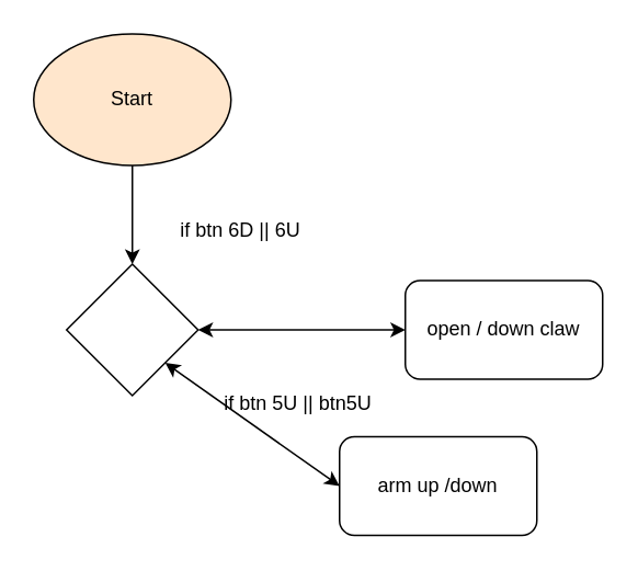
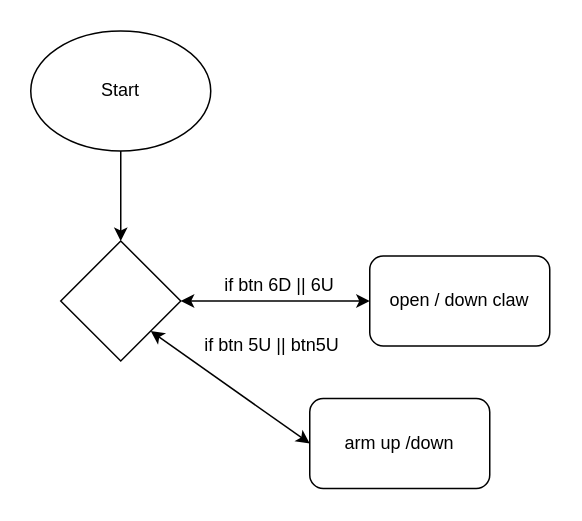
- <mxCell id="4" value="Start" style="ellipse;whiteSpace=wrap;html=1;fillColor=#ffe6cc;" vertex="1" parent="1"><mxGeometry x="20" y="20" width="120" height="80" as="geometry" /></mxCell>
+ <mxCell id="4" value="Start" style="ellipse;whiteSpace=wrap;html=1;" vertex="1" parent="1"><mxGeometry x="20" y="20" width="120" height="80" as="geometry" /></mxCell>
- <mxCell id="7" value="if btn 6D || 6U" style="text;html=1;strokeColor=none;fillColor=none;align=center;verticalAlign=middle;whiteSpace=wrap;rounded=0;" vertex="1" parent="1"><mxGeometry x="96" y="130" width="100" height="20" as="geometry" /></mxCell>
+ <mxCell id="7" value="if btn 6D || 6U" style="text;html=1;strokeColor=none;fillColor=none;align=center;verticalAlign=middle;whiteSpace=wrap;rounded=0;" vertex="1" parent="1"><mxGeometry x="136" y="180" width="100" height="20" as="geometry" /></mxCell>
- <mxCell id="10" value="if btn 5U || btn5U" style="text;html=1;strokeColor=none;fillColor=none;align=center;verticalAlign=middle;whiteSpace=wrap;rounded=0;" vertex="1" parent="1"><mxGeometry x="126" y="235" width="110" height="20" as="geometry" /></mxCell>
+ <mxCell id="10" value="if btn 5U || btn5U" style="text;html=1;strokeColor=none;fillColor=none;align=center;verticalAlign=middle;whiteSpace=wrap;rounded=0;" vertex="1" parent="1"><mxGeometry x="126" y="220" width="110" height="20" as="geometry" /></mxCell>
